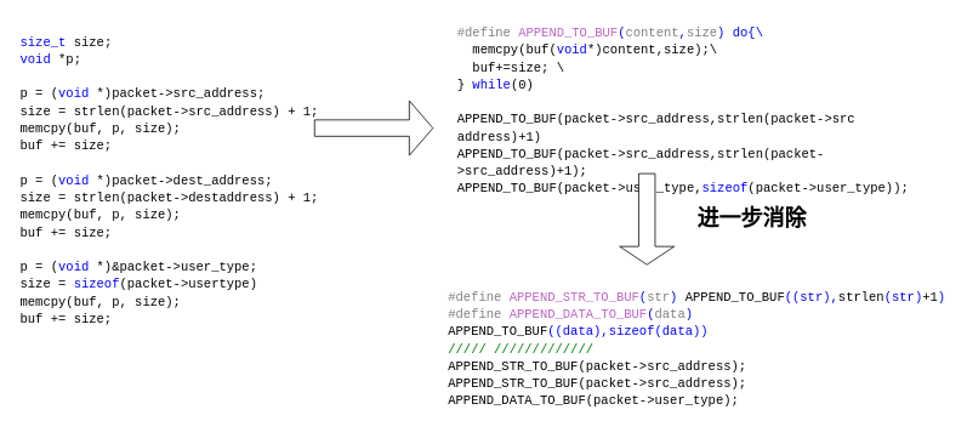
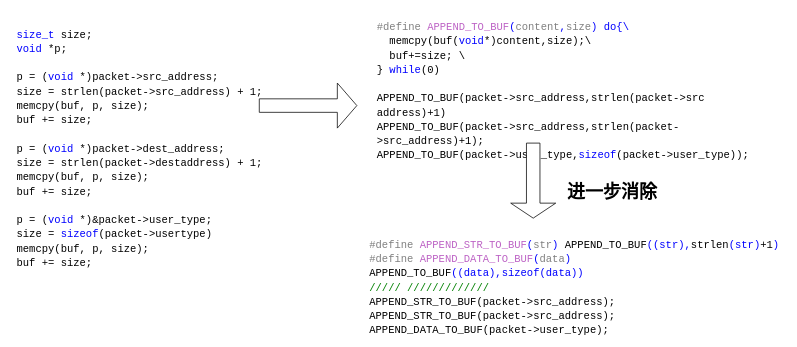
- <mxCell id="7" value="进一步消除" style="text;strokeColor=none;fillColor=none;html=1;fontSize=24;fontStyle=1;verticalAlign=middle;align=center;rounded=0;sketch=0;" vertex="1" parent="1"><mxGeometry x="760" y="220" width="130" height="40" as="geometry" /></mxCell>
+ <mxCell id="7" value="进一步消除" style="text;strokeColor=none;fillColor=none;html=1;fontSize=24;fontStyle=1;verticalAlign=middle;align=center;rounded=0;sketch=0;" vertex="1" parent="1"><mxGeometry x="750" y="235" width="130" height="40" as="geometry" /></mxCell>
